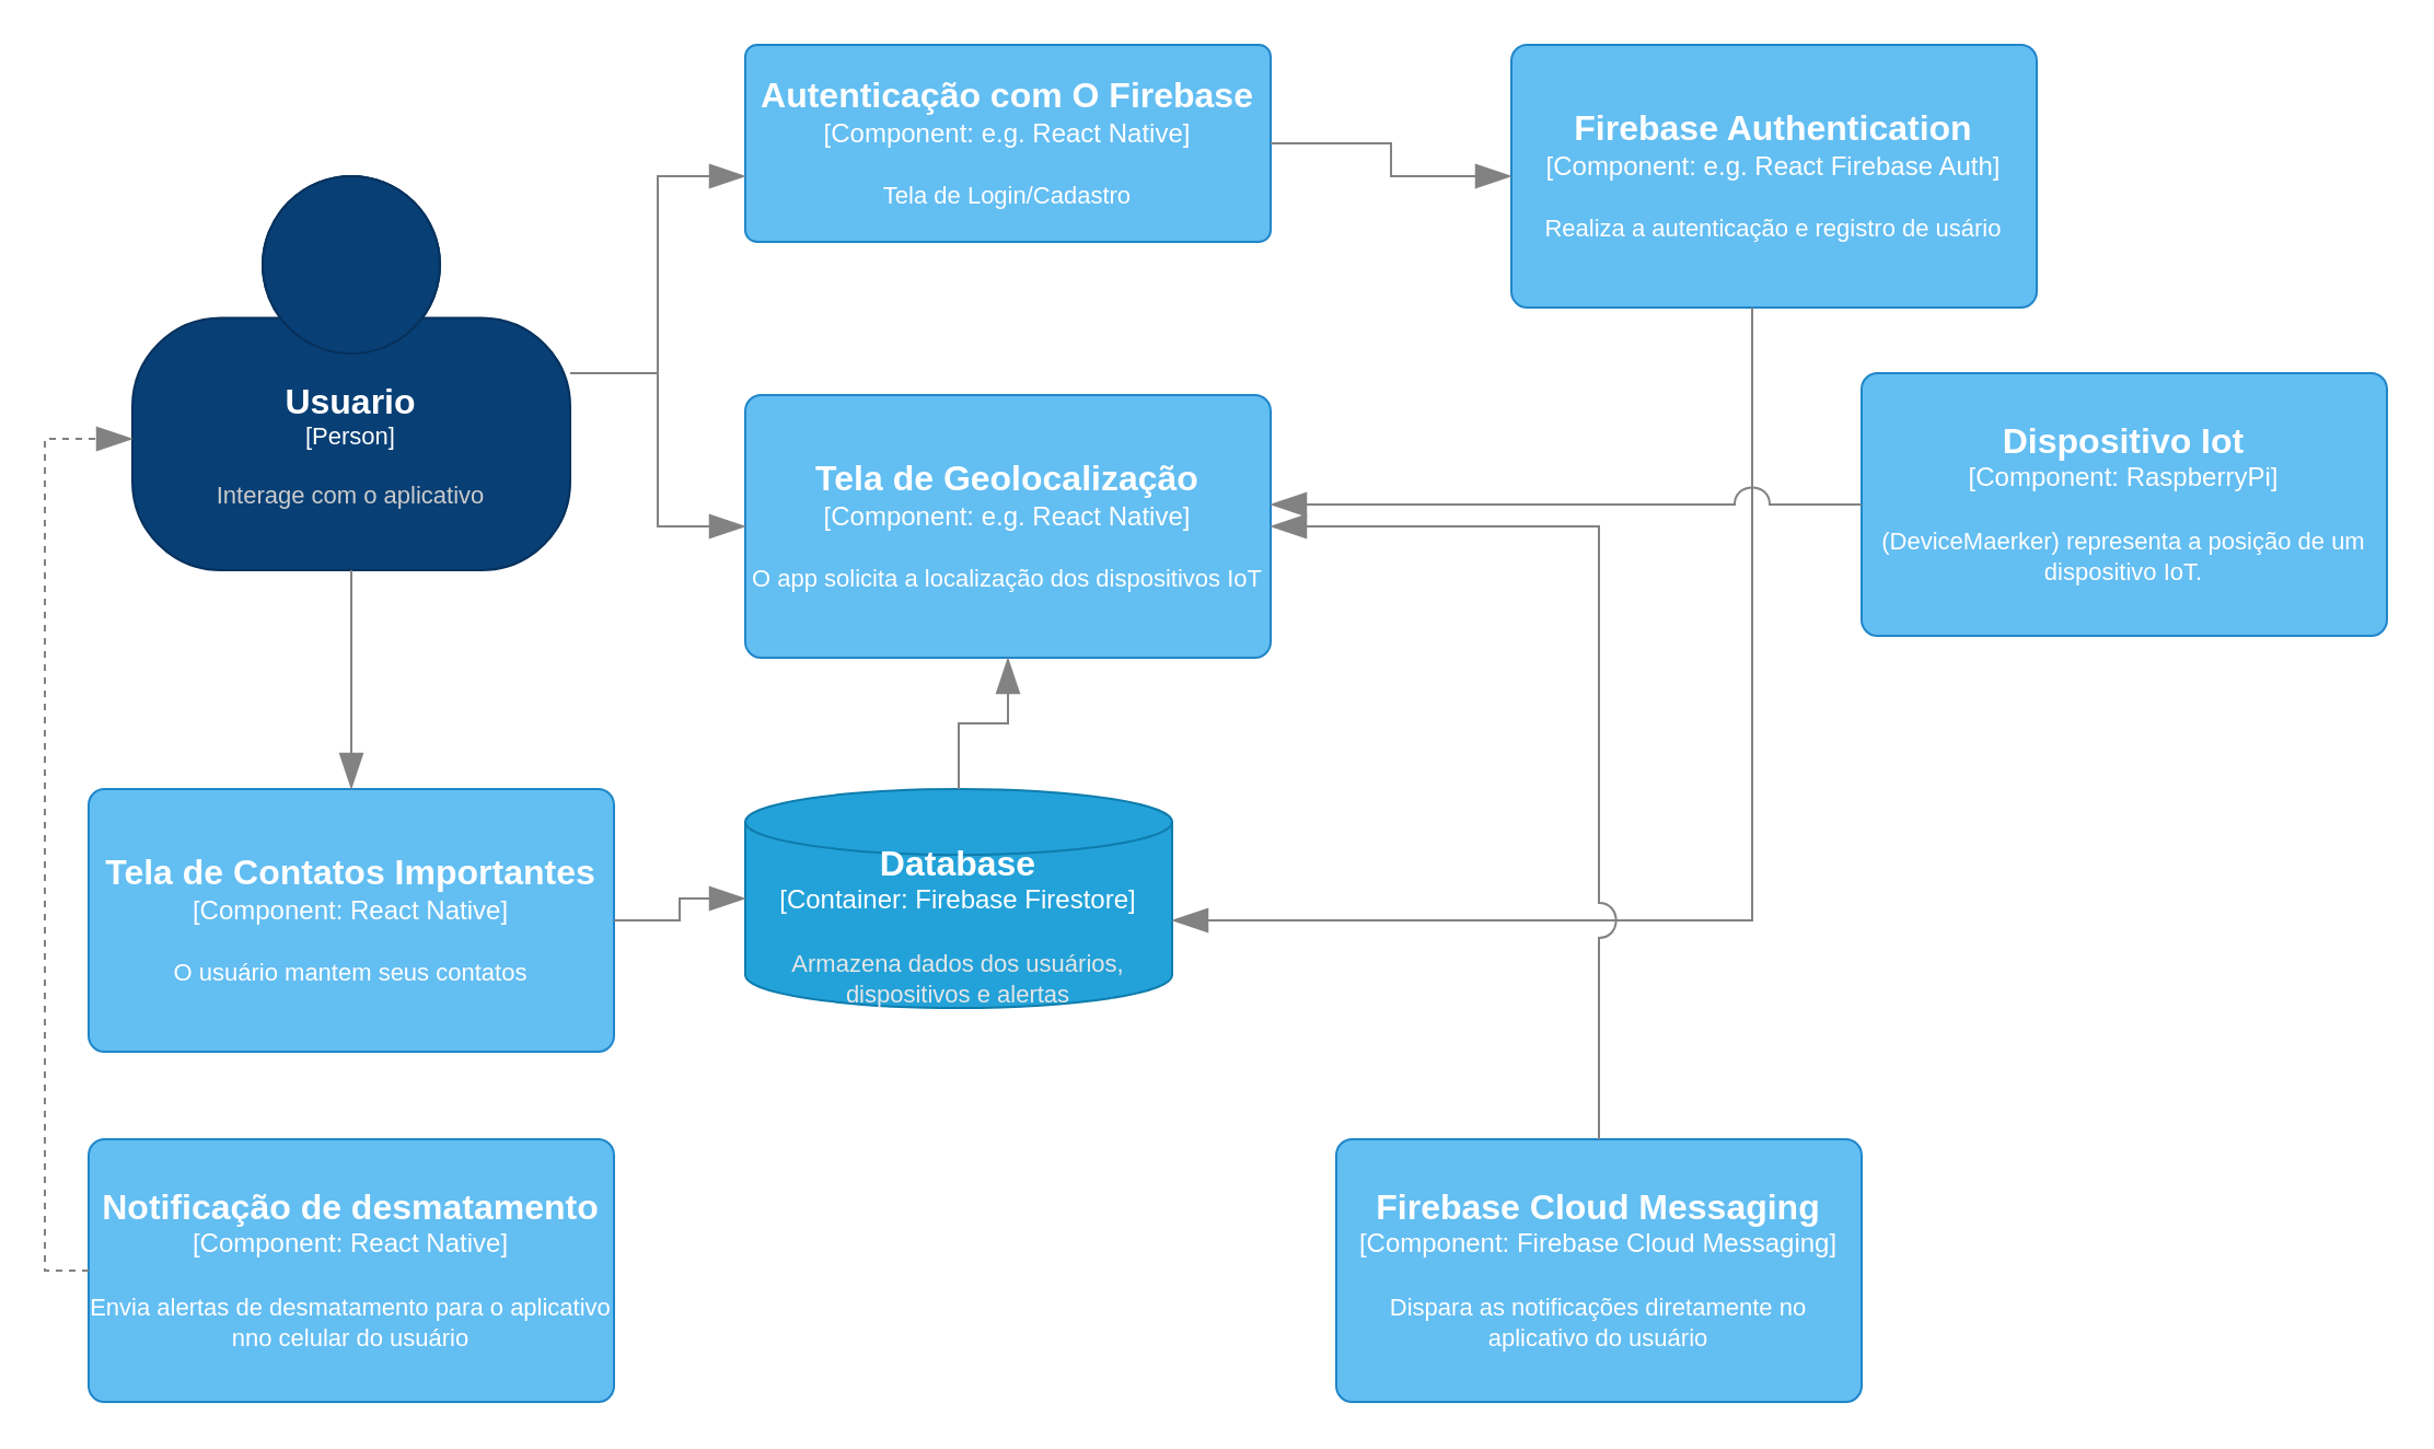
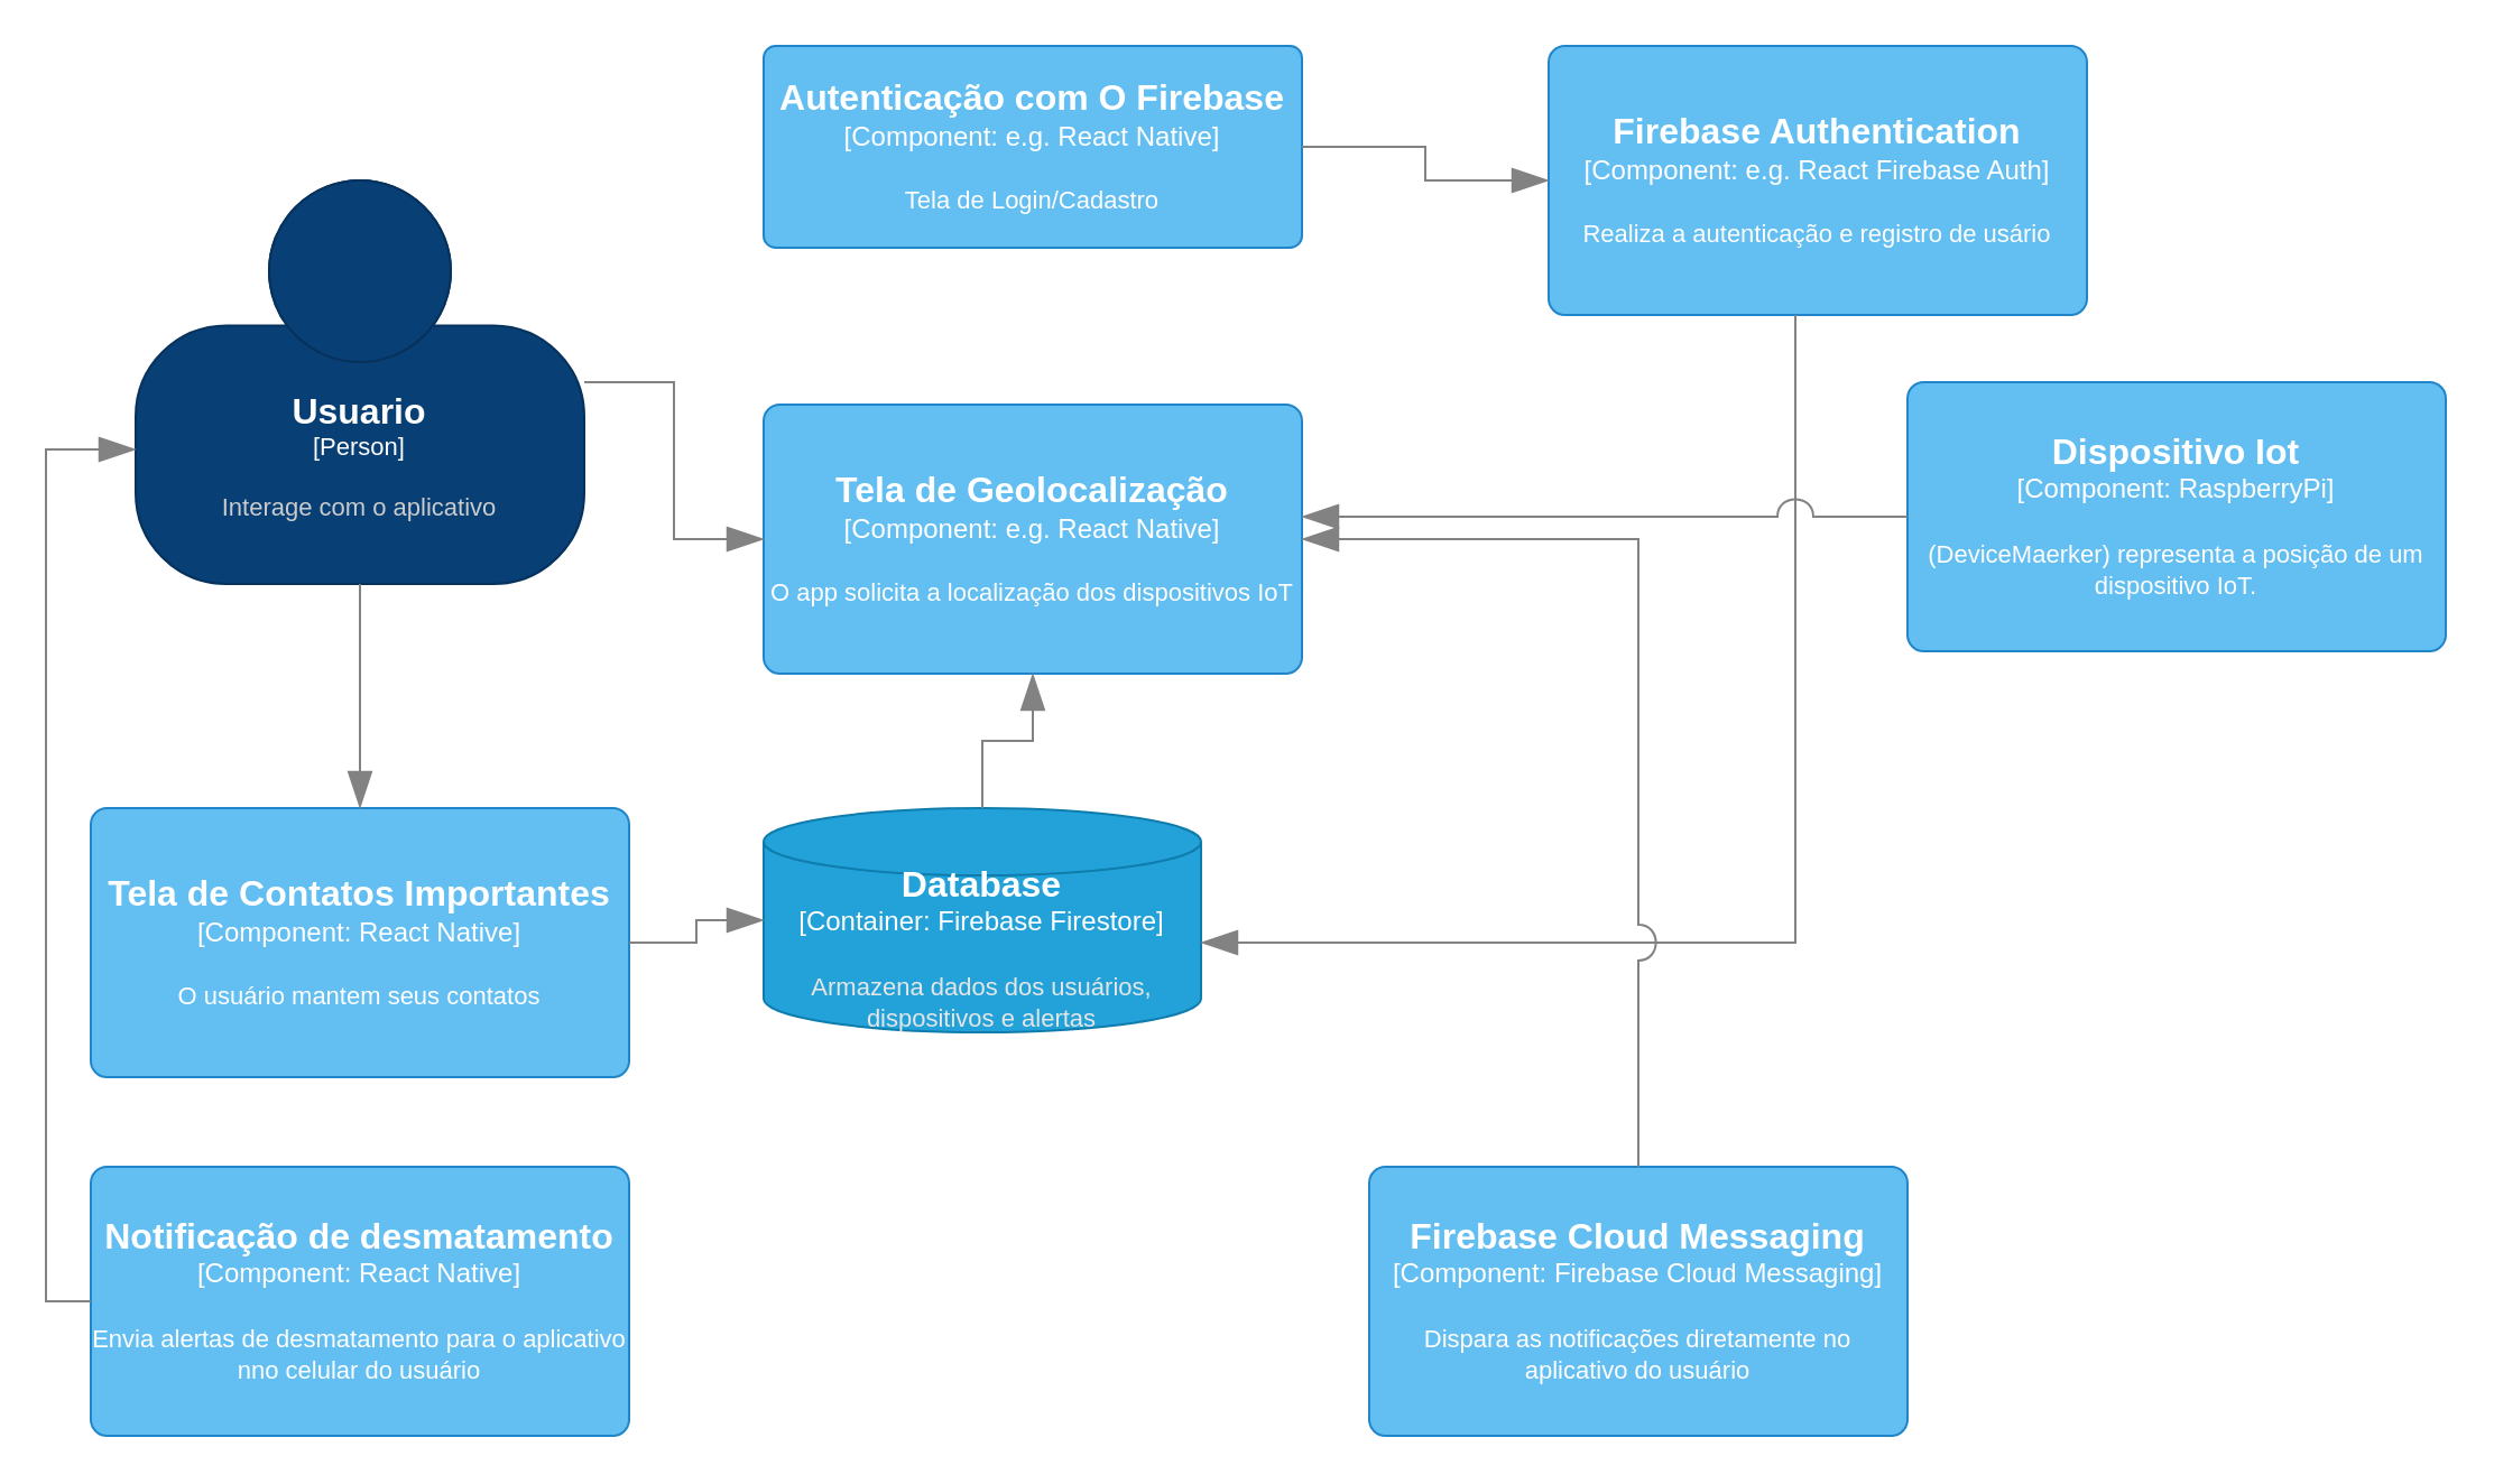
- <mxCell id="12" value="" style="endArrow=blockThin;html=1;fontSize=10;fontColor=#404040;strokeWidth=1;endFill=1;strokeColor=#828282;elbow=vertical;metaEdit=1;endSize=14;startSize=14;jumpStyle=arc;jumpSize=16;rounded=0;edgeStyle=orthogonalEdgeStyle;" edge="1" parent="1" source="2" target="3"><mxGeometry width="240" relative="1" as="geometry"><mxPoint x="480" y="410" as="sourcePoint" /><mxPoint x="720" y="410" as="targetPoint" /><Array as="points"><mxPoint x="300" y="170" /><mxPoint x="300" y="80" /></Array></mxGeometry></mxCell>
- <mxCell id="20" value="" style="endArrow=blockThin;html=1;fontSize=10;fontColor=#404040;strokeWidth=1;endFill=1;strokeColor=#828282;elbow=vertical;metaEdit=1;endSize=14;startSize=14;jumpStyle=arc;jumpSize=16;rounded=0;edgeStyle=orthogonalEdgeStyle;dashed=1;" edge="1" parent="1" source="9" target="2"><mxGeometry width="240" relative="1" as="geometry"><mxPoint x="570" y="500" as="sourcePoint" /><mxPoint x="810" y="500" as="targetPoint" /><Array as="points"><mxPoint x="20" y="580" /><mxPoint x="20" y="200" /></Array></mxGeometry></mxCell>
+ <mxCell id="20" value="" style="endArrow=blockThin;html=1;fontSize=10;fontColor=#404040;strokeWidth=1;endFill=1;strokeColor=#828282;elbow=vertical;metaEdit=1;endSize=14;startSize=14;jumpStyle=arc;jumpSize=16;rounded=0;edgeStyle=orthogonalEdgeStyle;" edge="1" parent="1" source="9" target="2"><mxGeometry width="240" relative="1" as="geometry"><mxPoint x="570" y="500" as="sourcePoint" /><mxPoint x="810" y="500" as="targetPoint" /><Array as="points"><mxPoint x="20" y="580" /><mxPoint x="20" y="200" /></Array></mxGeometry></mxCell>
